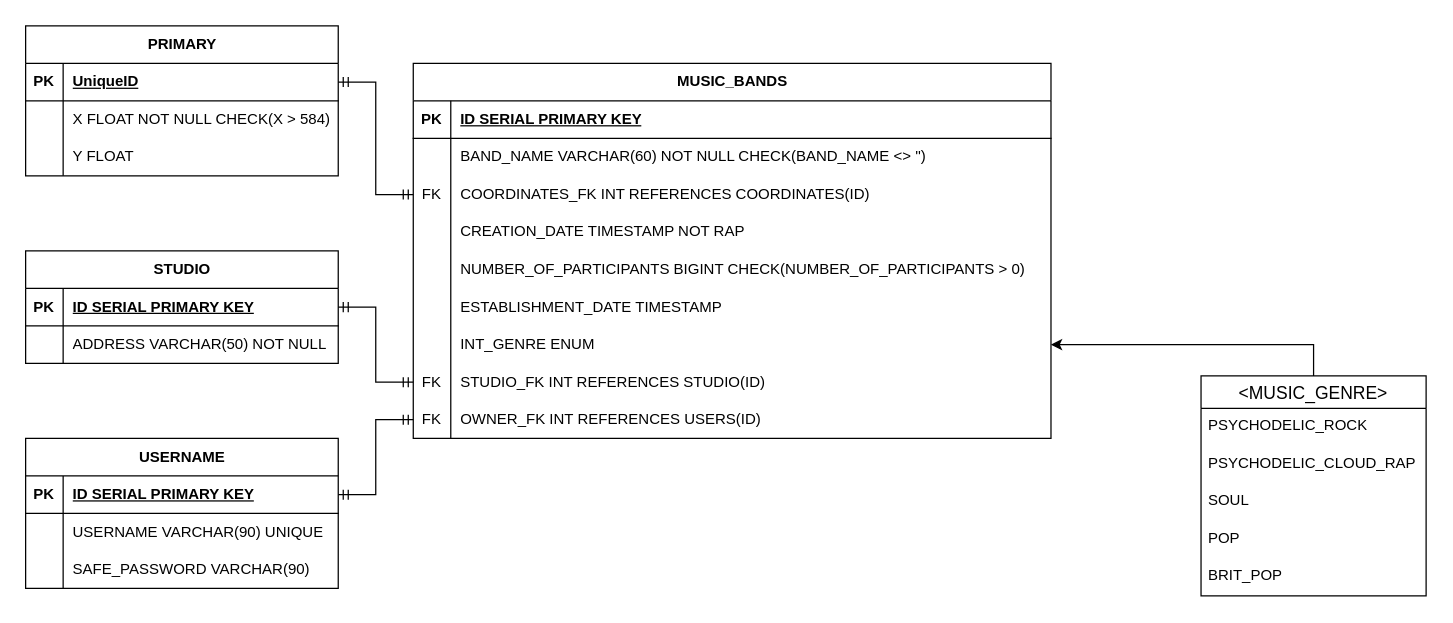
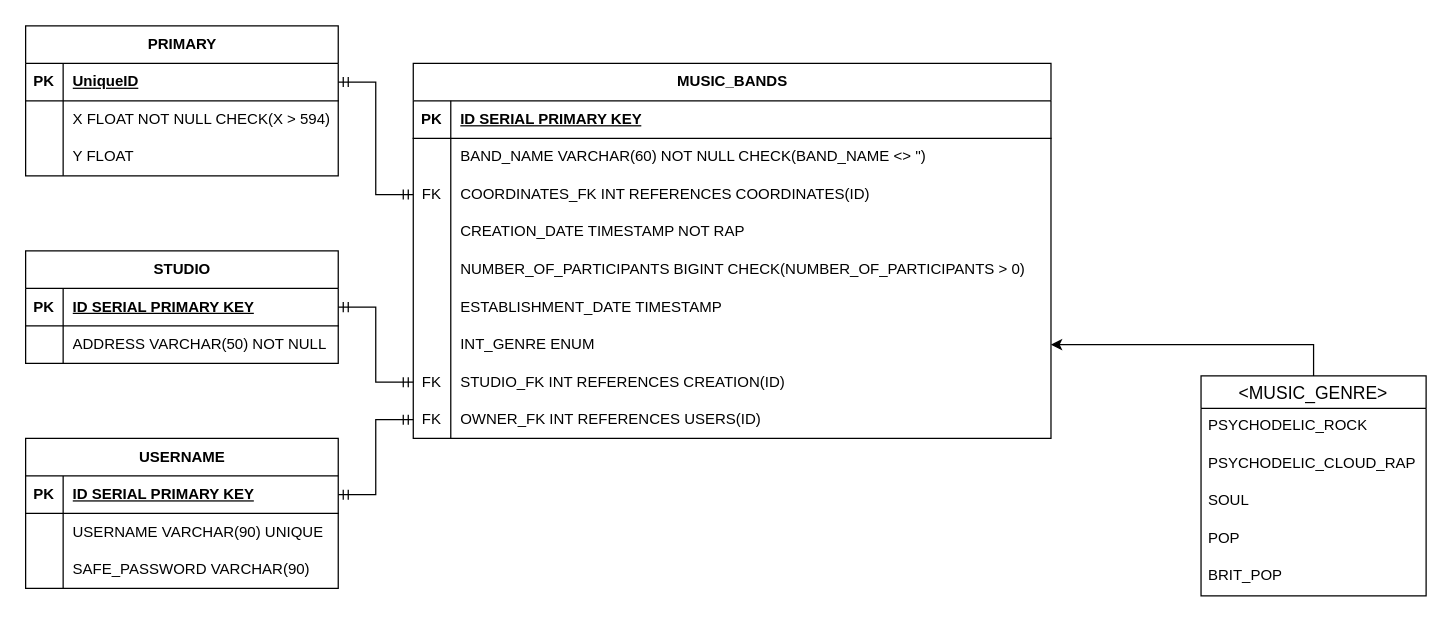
- <mxCell id="8" value="X FLOAT NOT NULL CHECK(X &amp;gt; 584)" style="shape=partialRectangle;connectable=0;fillColor=none;top=0;left=0;bottom=0;right=0;align=left;spacingLeft=6;overflow=hidden;whiteSpace=wrap;html=1;" parent="6" vertex="1"><mxGeometry x="30" width="220" height="30" as="geometry"><mxRectangle width="220" height="30" as="alternateBounds" /></mxGeometry></mxCell>
+ <mxCell id="8" value="X FLOAT NOT NULL CHECK(X &amp;gt; 594)" style="shape=partialRectangle;connectable=0;fillColor=none;top=0;left=0;bottom=0;right=0;align=left;spacingLeft=6;overflow=hidden;whiteSpace=wrap;html=1;" parent="6" vertex="1"><mxGeometry x="30" width="220" height="30" as="geometry"><mxRectangle width="220" height="30" as="alternateBounds" /></mxGeometry></mxCell>
- <mxCell id="53" value="STUDIO_FK INT REFERENCES STUDIO(ID)" style="shape=partialRectangle;connectable=0;fillColor=none;top=0;left=0;bottom=0;right=0;align=left;spacingLeft=6;overflow=hidden;whiteSpace=wrap;html=1;" parent="51" vertex="1"><mxGeometry x="30" width="480" height="30" as="geometry"><mxRectangle width="480" height="30" as="alternateBounds" /></mxGeometry></mxCell>
+ <mxCell id="53" value="STUDIO_FK INT REFERENCES CREATION(ID)" style="shape=partialRectangle;connectable=0;fillColor=none;top=0;left=0;bottom=0;right=0;align=left;spacingLeft=6;overflow=hidden;whiteSpace=wrap;html=1;" parent="51" vertex="1"><mxGeometry x="30" width="480" height="30" as="geometry"><mxRectangle width="480" height="30" as="alternateBounds" /></mxGeometry></mxCell>
